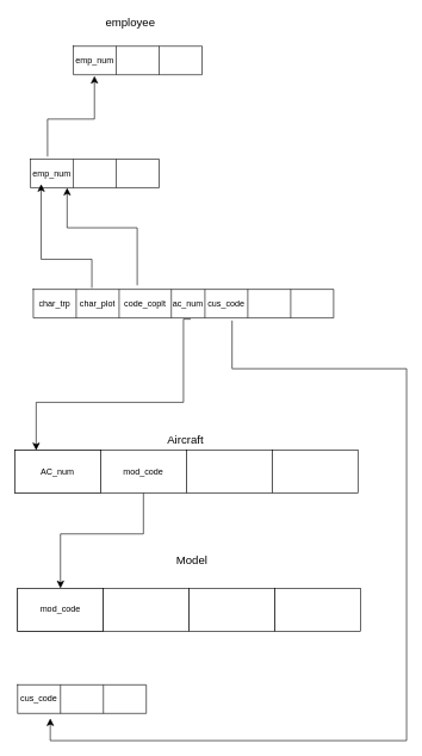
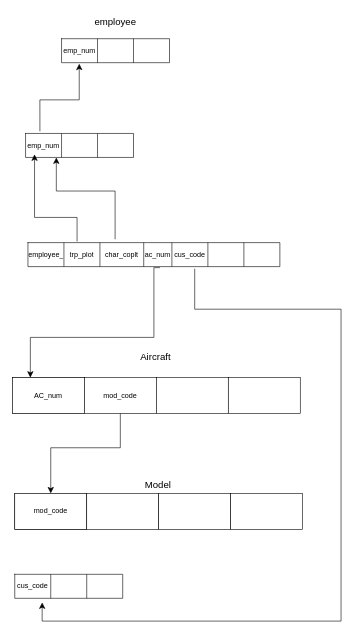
- <mxCell id="37" value="employee" style="text;html=1;align=center;verticalAlign=middle;whiteSpace=wrap;rounded=0;fontSize=16;" vertex="1" parent="1"><mxGeometry x="152" y="15" width="60" height="30" as="geometry" /></mxCell>
+ <mxCell id="37" value="employee" style="text;html=1;align=center;verticalAlign=middle;whiteSpace=wrap;rounded=0;fontSize=16;" vertex="1" parent="1"><mxGeometry x="162" y="20" width="60" height="30" as="geometry" /></mxCell>
- <mxCell id="16" value="char_trp" style="shape=partialRectangle;html=1;whiteSpace=wrap;connectable=0;strokeColor=inherit;overflow=hidden;fillColor=none;top=0;left=0;bottom=0;right=0;pointerEvents=1;" vertex="1" parent="15"><mxGeometry width="60" height="40" as="geometry"><mxRectangle width="60" height="40" as="alternateBounds" /></mxGeometry></mxCell>
+ <mxCell id="16" value="employee_trp" style="shape=partialRectangle;html=1;whiteSpace=wrap;connectable=0;strokeColor=inherit;overflow=hidden;fillColor=none;top=0;left=0;bottom=0;right=0;pointerEvents=1;" vertex="1" parent="15"><mxGeometry width="60" height="40" as="geometry"><mxRectangle width="60" height="40" as="alternateBounds" /></mxGeometry></mxCell>
- <mxCell id="17" value="char_plot" style="shape=partialRectangle;html=1;whiteSpace=wrap;connectable=0;strokeColor=inherit;overflow=hidden;fillColor=none;top=0;left=0;bottom=0;right=0;pointerEvents=1;" vertex="1" parent="15"><mxGeometry x="60" width="60" height="40" as="geometry"><mxRectangle width="60" height="40" as="alternateBounds" /></mxGeometry></mxCell>
+ <mxCell id="17" value="trp_plot" style="shape=partialRectangle;html=1;whiteSpace=wrap;connectable=0;strokeColor=inherit;overflow=hidden;fillColor=none;top=0;left=0;bottom=0;right=0;pointerEvents=1;" vertex="1" parent="15"><mxGeometry x="60" width="60" height="40" as="geometry"><mxRectangle width="60" height="40" as="alternateBounds" /></mxGeometry></mxCell>
- <mxCell id="18" value="code_coplt" style="shape=partialRectangle;html=1;whiteSpace=wrap;connectable=0;strokeColor=inherit;overflow=hidden;fillColor=none;top=0;left=0;bottom=0;right=0;pointerEvents=1;" vertex="1" parent="15"><mxGeometry x="120" width="73" height="40" as="geometry"><mxRectangle width="73" height="40" as="alternateBounds" /></mxGeometry></mxCell>
+ <mxCell id="18" value="char_coplt" style="shape=partialRectangle;html=1;whiteSpace=wrap;connectable=0;strokeColor=inherit;overflow=hidden;fillColor=none;top=0;left=0;bottom=0;right=0;pointerEvents=1;" vertex="1" parent="15"><mxGeometry x="120" width="73" height="40" as="geometry"><mxRectangle width="73" height="40" as="alternateBounds" /></mxGeometry></mxCell>
- <mxCell id="7" value="Aircraft" style="text;html=1;align=center;verticalAlign=middle;whiteSpace=wrap;rounded=0;fontSize=16;" vertex="1" parent="1"><mxGeometry x="229" y="599" width="60" height="30" as="geometry" /></mxCell>
+ <mxCell id="7" value="Aircraft" style="text;html=1;align=center;verticalAlign=middle;whiteSpace=wrap;rounded=0;fontSize=16;" vertex="1" parent="1"><mxGeometry x="229" y="579" width="60" height="30" as="geometry" /></mxCell>
- <mxCell id="13" value="Model" style="text;html=1;align=center;verticalAlign=middle;whiteSpace=wrap;rounded=0;fontSize=16;" vertex="1" parent="1"><mxGeometry x="238" y="767" width="60" height="30" as="geometry" /></mxCell>
+ <mxCell id="13" value="Model" style="text;html=1;align=center;verticalAlign=middle;whiteSpace=wrap;rounded=0;fontSize=16;" vertex="1" parent="1"><mxGeometry x="233" y="792" width="60" height="30" as="geometry" /></mxCell>
